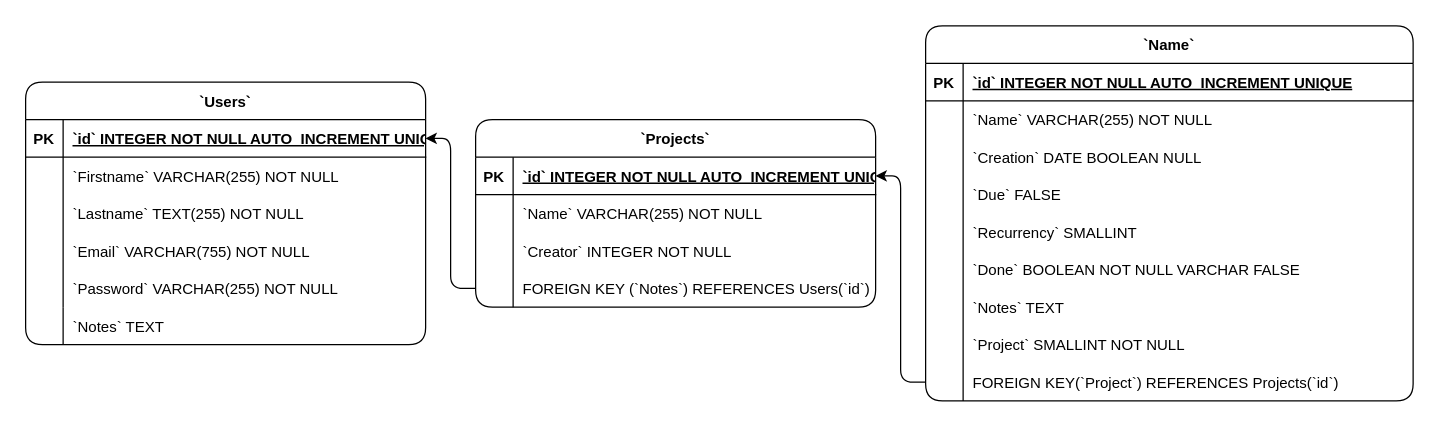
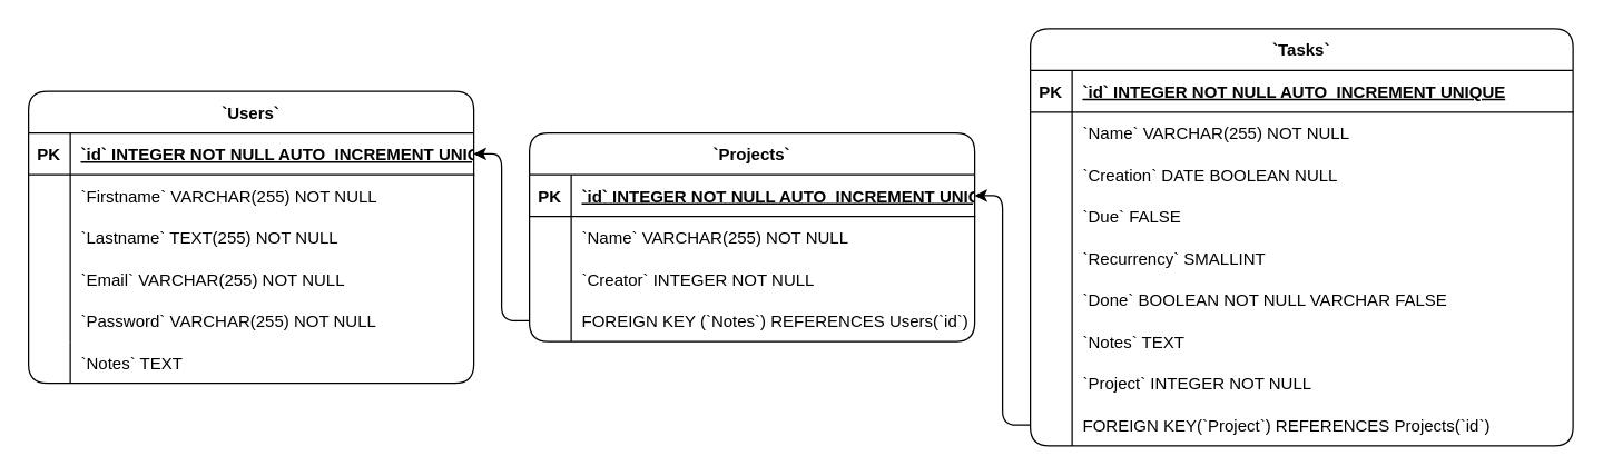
- <mxCell id="15" value="`Name`" style="shape=table;startSize=30;container=1;collapsible=1;childLayout=tableLayout;fixedRows=1;rowLines=0;fontStyle=1;align=center;resizeLast=1;rounded=1;labelBackgroundColor=none;" parent="1" vertex="1"><mxGeometry x="740" y="20" width="390" height="300" as="geometry" /></mxCell>
+ <mxCell id="15" value="`Tasks`" style="shape=table;startSize=30;container=1;collapsible=1;childLayout=tableLayout;fixedRows=1;rowLines=0;fontStyle=1;align=center;resizeLast=1;rounded=1;labelBackgroundColor=none;" parent="1" vertex="1"><mxGeometry x="740" y="20" width="390" height="300" as="geometry" /></mxCell>
- <mxCell id="58" value="`Email` VARCHAR(755) NOT NULL" style="shape=partialRectangle;overflow=hidden;connectable=0;fillColor=none;align=left;top=0;left=0;bottom=0;right=0;spacingLeft=6;rounded=1;labelBackgroundColor=none;" parent="56" vertex="1"><mxGeometry x="30" width="290" height="30" as="geometry"><mxRectangle width="290" height="30" as="alternateBounds" /></mxGeometry></mxCell>
+ <mxCell id="58" value="`Email` VARCHAR(255) NOT NULL" style="shape=partialRectangle;overflow=hidden;connectable=0;fillColor=none;align=left;top=0;left=0;bottom=0;right=0;spacingLeft=6;rounded=1;labelBackgroundColor=none;" parent="56" vertex="1"><mxGeometry x="30" width="290" height="30" as="geometry"><mxRectangle width="290" height="30" as="alternateBounds" /></mxGeometry></mxCell>
- <mxCell id="39" value="`Project` SMALLINT NOT NULL" style="shape=partialRectangle;overflow=hidden;connectable=0;fillColor=none;align=left;top=0;left=0;bottom=0;right=0;spacingLeft=6;rounded=1;labelBackgroundColor=none;" parent="37" vertex="1"><mxGeometry x="30" width="360" height="30" as="geometry"><mxRectangle width="360" height="30" as="alternateBounds" /></mxGeometry></mxCell>
+ <mxCell id="39" value="`Project` INTEGER NOT NULL" style="shape=partialRectangle;overflow=hidden;connectable=0;fillColor=none;align=left;top=0;left=0;bottom=0;right=0;spacingLeft=6;rounded=1;labelBackgroundColor=none;" parent="37" vertex="1"><mxGeometry x="30" width="360" height="30" as="geometry"><mxRectangle width="360" height="30" as="alternateBounds" /></mxGeometry></mxCell>
